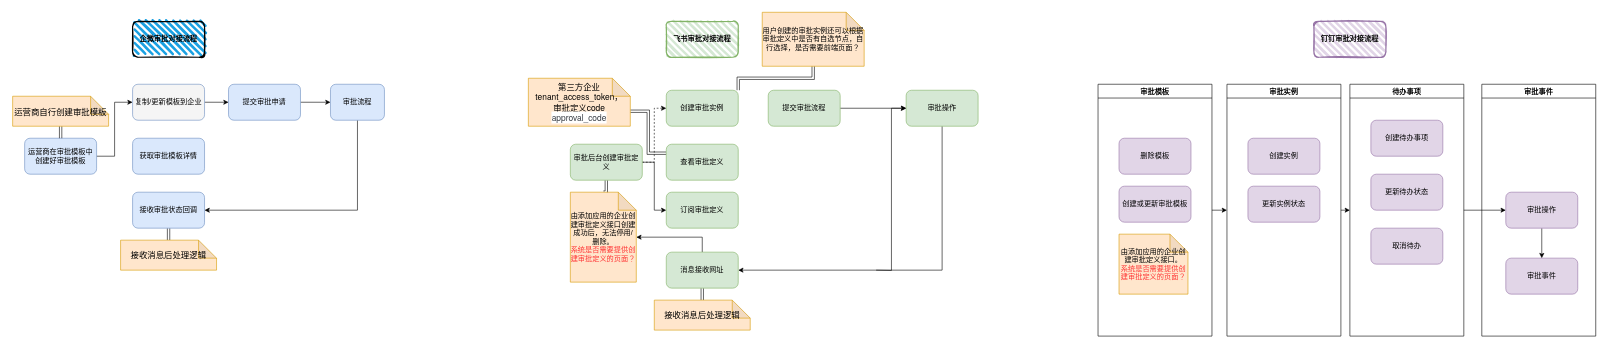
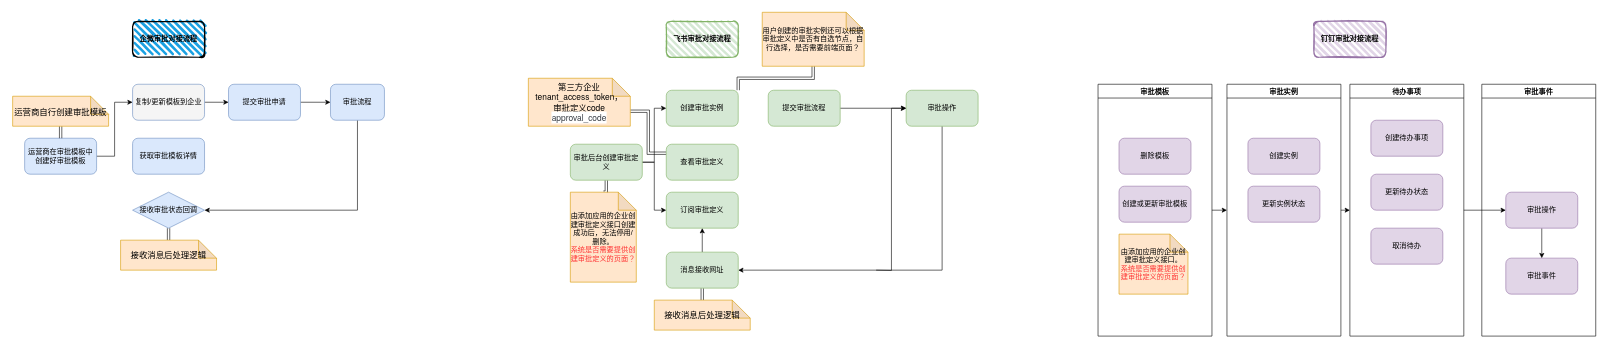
- <mxCell id="4" style="rounded=0;orthogonalLoop=1;jettySize=auto;html=1;exitX=1;exitY=0.5;exitDx=0;exitDy=0;entryX=0;entryY=0.5;entryDx=0;entryDy=0;edgeStyle=orthogonalEdgeStyle;dashed=1;" edge="1" parent="1" source="7" target="3"><mxGeometry relative="1" as="geometry" /></mxCell>
+ <mxCell id="4" style="rounded=0;orthogonalLoop=1;jettySize=auto;html=1;exitX=1;exitY=0.5;exitDx=0;exitDy=0;entryX=0;entryY=0.5;entryDx=0;entryDy=0;edgeStyle=orthogonalEdgeStyle;" edge="1" parent="1" source="7" target="3"><mxGeometry relative="1" as="geometry" /></mxCell>
- <mxCell id="35" value="接收审批状态回调" style="rounded=1;whiteSpace=wrap;html=1;labelBackgroundColor=none;fillColor=#dae8fc;strokeColor=#6c8ebf;" vertex="1" parent="1"><mxGeometry x="220" y="320" width="120" height="60" as="geometry" /></mxCell>
+ <mxCell id="35" value="接收审批状态回调" style="rhombus;whiteSpace=wrap;html=1;labelBackgroundColor=none;fillColor=#dae8fc;strokeColor=#6c8ebf;" vertex="1" parent="1"><mxGeometry x="220" y="320" width="120" height="60" as="geometry" /></mxCell>
- <mxCell id="13" style="edgeStyle=orthogonalEdgeStyle;rounded=0;orthogonalLoop=1;jettySize=auto;html=1;exitX=0.5;exitY=0;exitDx=0;exitDy=0;" edge="1" parent="1" source="15" target="17"><mxGeometry relative="1" as="geometry" /></mxCell>
+ <mxCell id="13" style="edgeStyle=orthogonalEdgeStyle;rounded=0;orthogonalLoop=1;jettySize=auto;html=1;exitX=0.5;exitY=0;exitDx=0;exitDy=0;entryX=0.5;entryY=1;entryDx=0;entryDy=0;" edge="1" parent="1" source="15" target="8"><mxGeometry relative="1" as="geometry" /></mxCell>
